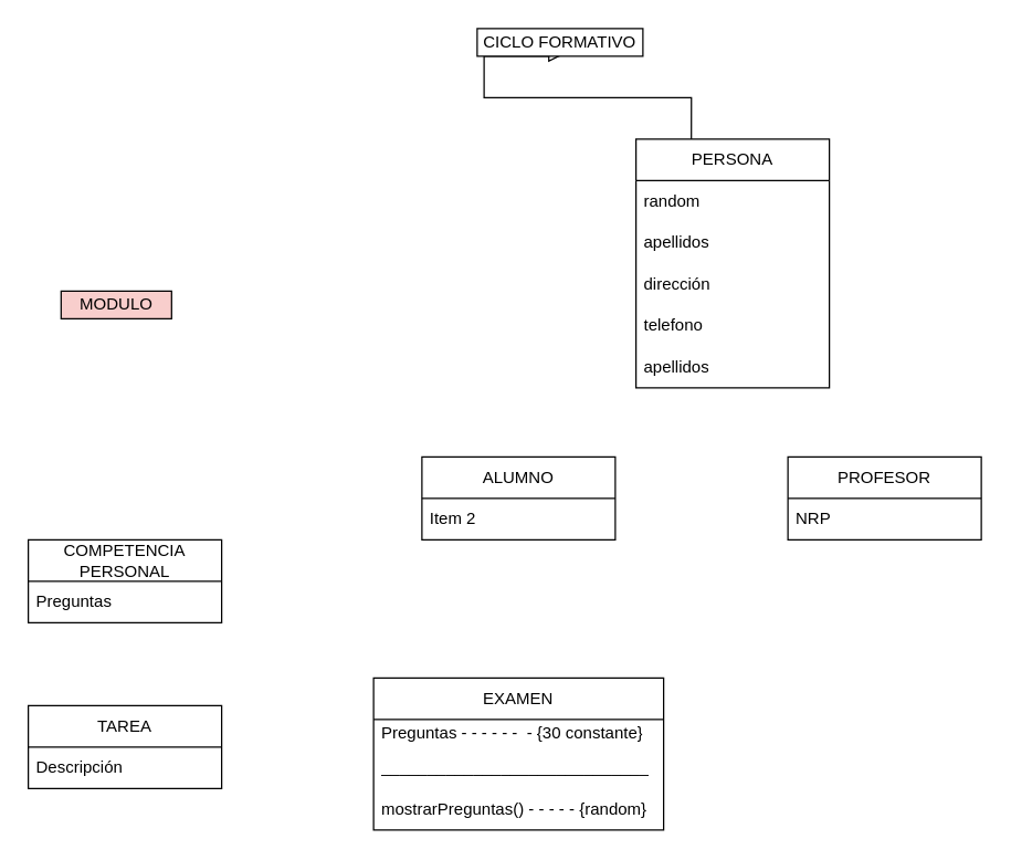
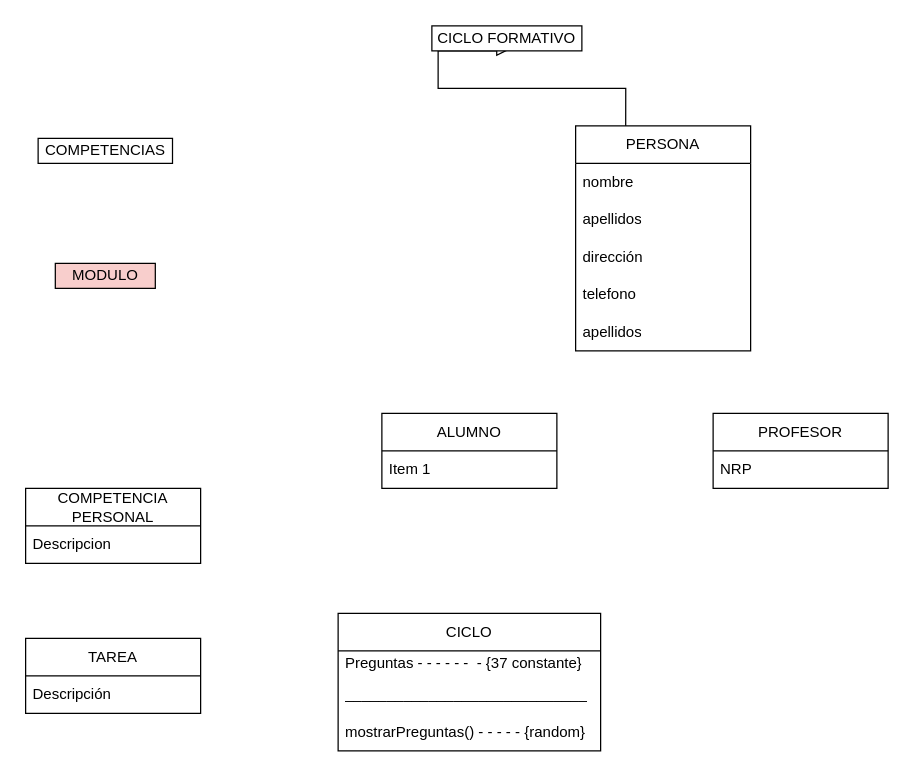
+ <mxCell id="15" value="COMPETENCIAS" style="rounded=0;whiteSpace=wrap;html=1;" vertex="1" parent="1"><mxGeometry x="30" y="110" width="107.5" height="20" as="geometry" /></mxCell>
- <mxCell id="10" value="random" style="text;strokeColor=none;fillColor=none;align=left;verticalAlign=middle;spacingLeft=4;spacingRight=4;overflow=hidden;points=[[0,0.5],[1,0.5]];portConstraint=eastwest;rotatable=0;whiteSpace=wrap;html=1;" parent="9" vertex="1"><mxGeometry y="30" width="140" height="30" as="geometry" /></mxCell>
+ <mxCell id="10" value="nombre" style="text;strokeColor=none;fillColor=none;align=left;verticalAlign=middle;spacingLeft=4;spacingRight=4;overflow=hidden;points=[[0,0.5],[1,0.5]];portConstraint=eastwest;rotatable=0;whiteSpace=wrap;html=1;" parent="9" vertex="1"><mxGeometry y="30" width="140" height="30" as="geometry" /></mxCell>
- <mxCell id="19" value="Item 2" style="text;strokeColor=none;fillColor=none;align=left;verticalAlign=middle;spacingLeft=4;spacingRight=4;overflow=hidden;points=[[0,0.5],[1,0.5]];portConstraint=eastwest;rotatable=0;whiteSpace=wrap;html=1;" vertex="1" parent="18"><mxGeometry y="30" width="140" height="30" as="geometry" /></mxCell>
+ <mxCell id="19" value="Item 1" style="text;strokeColor=none;fillColor=none;align=left;verticalAlign=middle;spacingLeft=4;spacingRight=4;overflow=hidden;points=[[0,0.5],[1,0.5]];portConstraint=eastwest;rotatable=0;whiteSpace=wrap;html=1;" vertex="1" parent="18"><mxGeometry y="30" width="140" height="30" as="geometry" /></mxCell>
- <mxCell id="21" value="Preguntas" style="text;strokeColor=none;fillColor=none;align=left;verticalAlign=middle;spacingLeft=4;spacingRight=4;overflow=hidden;points=[[0,0.5],[1,0.5]];portConstraint=eastwest;rotatable=0;whiteSpace=wrap;html=1;" vertex="1" parent="20"><mxGeometry y="30" width="140" height="30" as="geometry" /></mxCell>
+ <mxCell id="21" value="Descripcion" style="text;strokeColor=none;fillColor=none;align=left;verticalAlign=middle;spacingLeft=4;spacingRight=4;overflow=hidden;points=[[0,0.5],[1,0.5]];portConstraint=eastwest;rotatable=0;whiteSpace=wrap;html=1;" vertex="1" parent="20"><mxGeometry y="30" width="140" height="30" as="geometry" /></mxCell>
- <mxCell id="4" value="EXAMEN" style="swimlane;fontStyle=0;childLayout=stackLayout;horizontal=1;startSize=30;horizontalStack=0;resizeParent=1;resizeParentMax=0;resizeLast=0;collapsible=1;marginBottom=0;whiteSpace=wrap;html=1;" parent="1" vertex="1"><mxGeometry x="270" y="490" width="210" height="110" as="geometry" /></mxCell>
+ <mxCell id="4" value="CICLO" style="swimlane;fontStyle=0;childLayout=stackLayout;horizontal=1;startSize=30;horizontalStack=0;resizeParent=1;resizeParentMax=0;resizeLast=0;collapsible=1;marginBottom=0;whiteSpace=wrap;html=1;" parent="1" vertex="1"><mxGeometry x="270" y="490" width="210" height="110" as="geometry" /></mxCell>
- <mxCell id="5" value="Preguntas - - - - - -&amp;nbsp; - {30 constante}" style="text;strokeColor=none;fillColor=none;align=left;verticalAlign=middle;spacingLeft=4;spacingRight=4;overflow=hidden;points=[[0,0.5],[1,0.5]];portConstraint=eastwest;rotatable=0;whiteSpace=wrap;html=1;" parent="4" vertex="1"><mxGeometry y="30" width="210" height="20" as="geometry" /></mxCell>
+ <mxCell id="5" value="Preguntas - - - - - -&amp;nbsp; - {37 constante}" style="text;strokeColor=none;fillColor=none;align=left;verticalAlign=middle;spacingLeft=4;spacingRight=4;overflow=hidden;points=[[0,0.5],[1,0.5]];portConstraint=eastwest;rotatable=0;whiteSpace=wrap;html=1;" parent="4" vertex="1"><mxGeometry y="30" width="210" height="20" as="geometry" /></mxCell>
